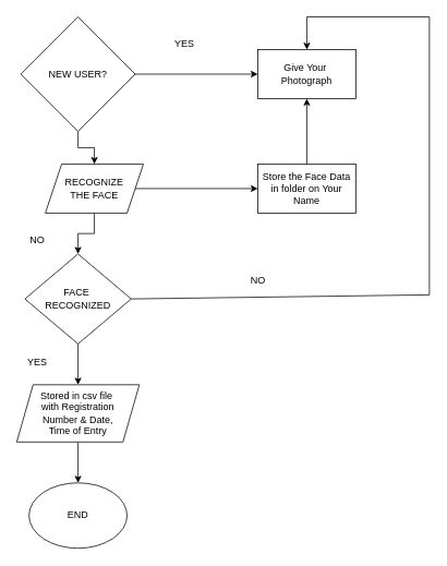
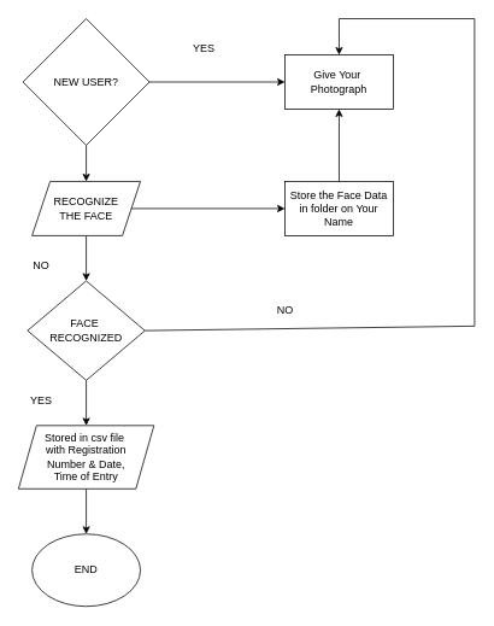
- <mxCell id="7" value="RECOGNIZE&lt;div&gt;THE FACE&lt;/div&gt;" style="shape=parallelogram;perimeter=parallelogramPerimeter;whiteSpace=wrap;html=1;fixedSize=1;fillColor=light-dark(#FFFFFF,#FFFF66);fontColor=light-dark(#000000,#000000);" vertex="1" parent="1"><mxGeometry x="55" y="200" width="120" height="60" as="geometry" /></mxCell>
+ <mxCell id="7" value="RECOGNIZE&lt;div&gt;THE FACE&lt;/div&gt;" style="shape=parallelogram;perimeter=parallelogramPerimeter;whiteSpace=wrap;html=1;fixedSize=1;fillColor=light-dark(#FFFFFF,#FFFF66);fontColor=light-dark(#000000,#000000);" vertex="1" parent="1"><mxGeometry x="35" y="200" width="120" height="60" as="geometry" /></mxCell>
